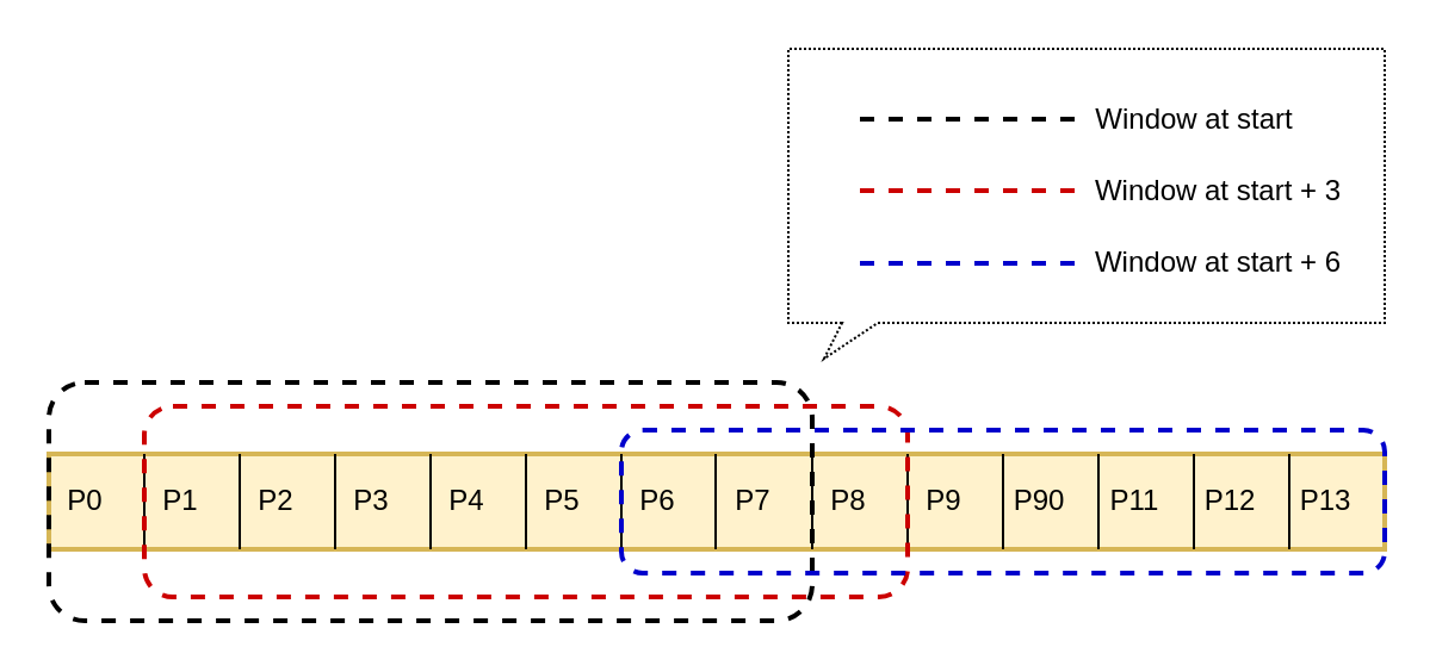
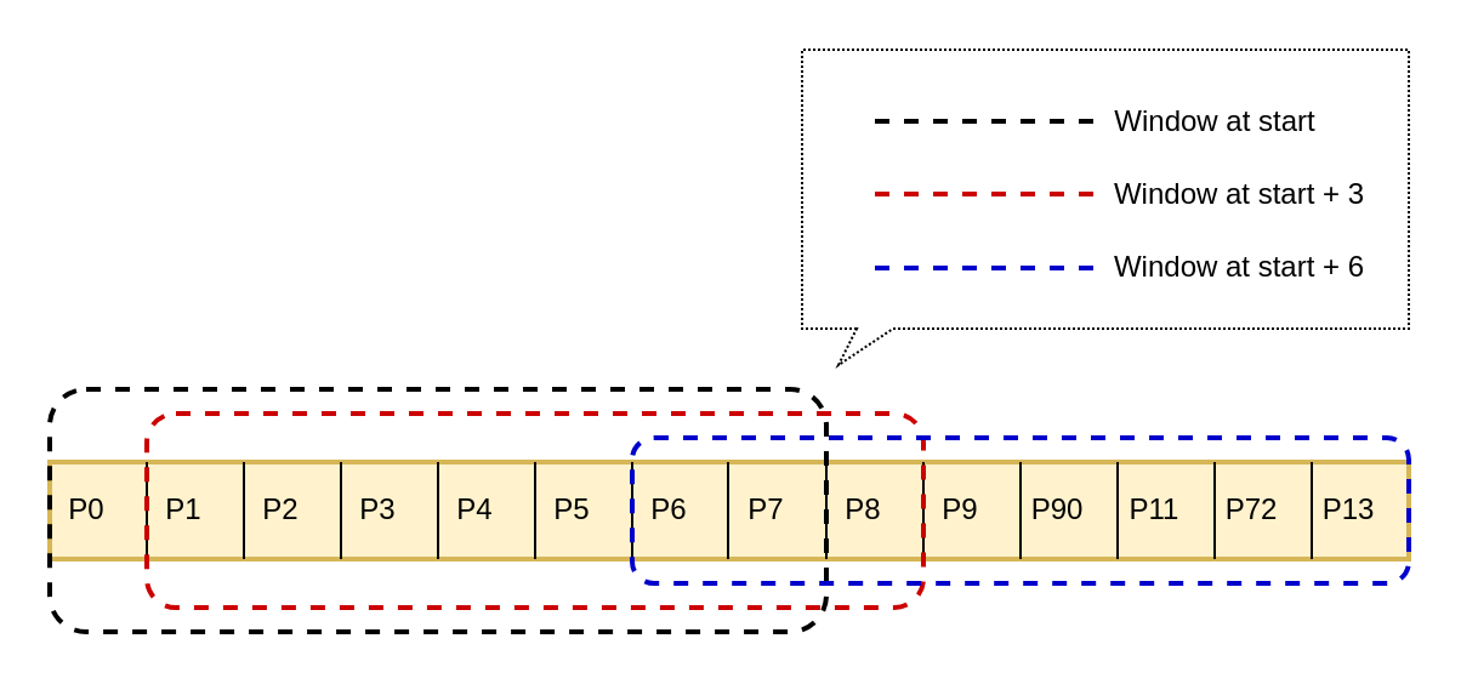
- <mxCell id="29" value="P12" style="text;html=1;align=center;verticalAlign=middle;resizable=0;points=[];autosize=1;strokeColor=none;fillColor=none;" vertex="1" parent="1"><mxGeometry x="495" y="200" width="40" height="20" as="geometry" /></mxCell>
+ <mxCell id="29" value="P72" style="text;html=1;align=center;verticalAlign=middle;resizable=0;points=[];autosize=1;strokeColor=none;fillColor=none;" vertex="1" parent="1"><mxGeometry x="495" y="200" width="40" height="20" as="geometry" /></mxCell>
